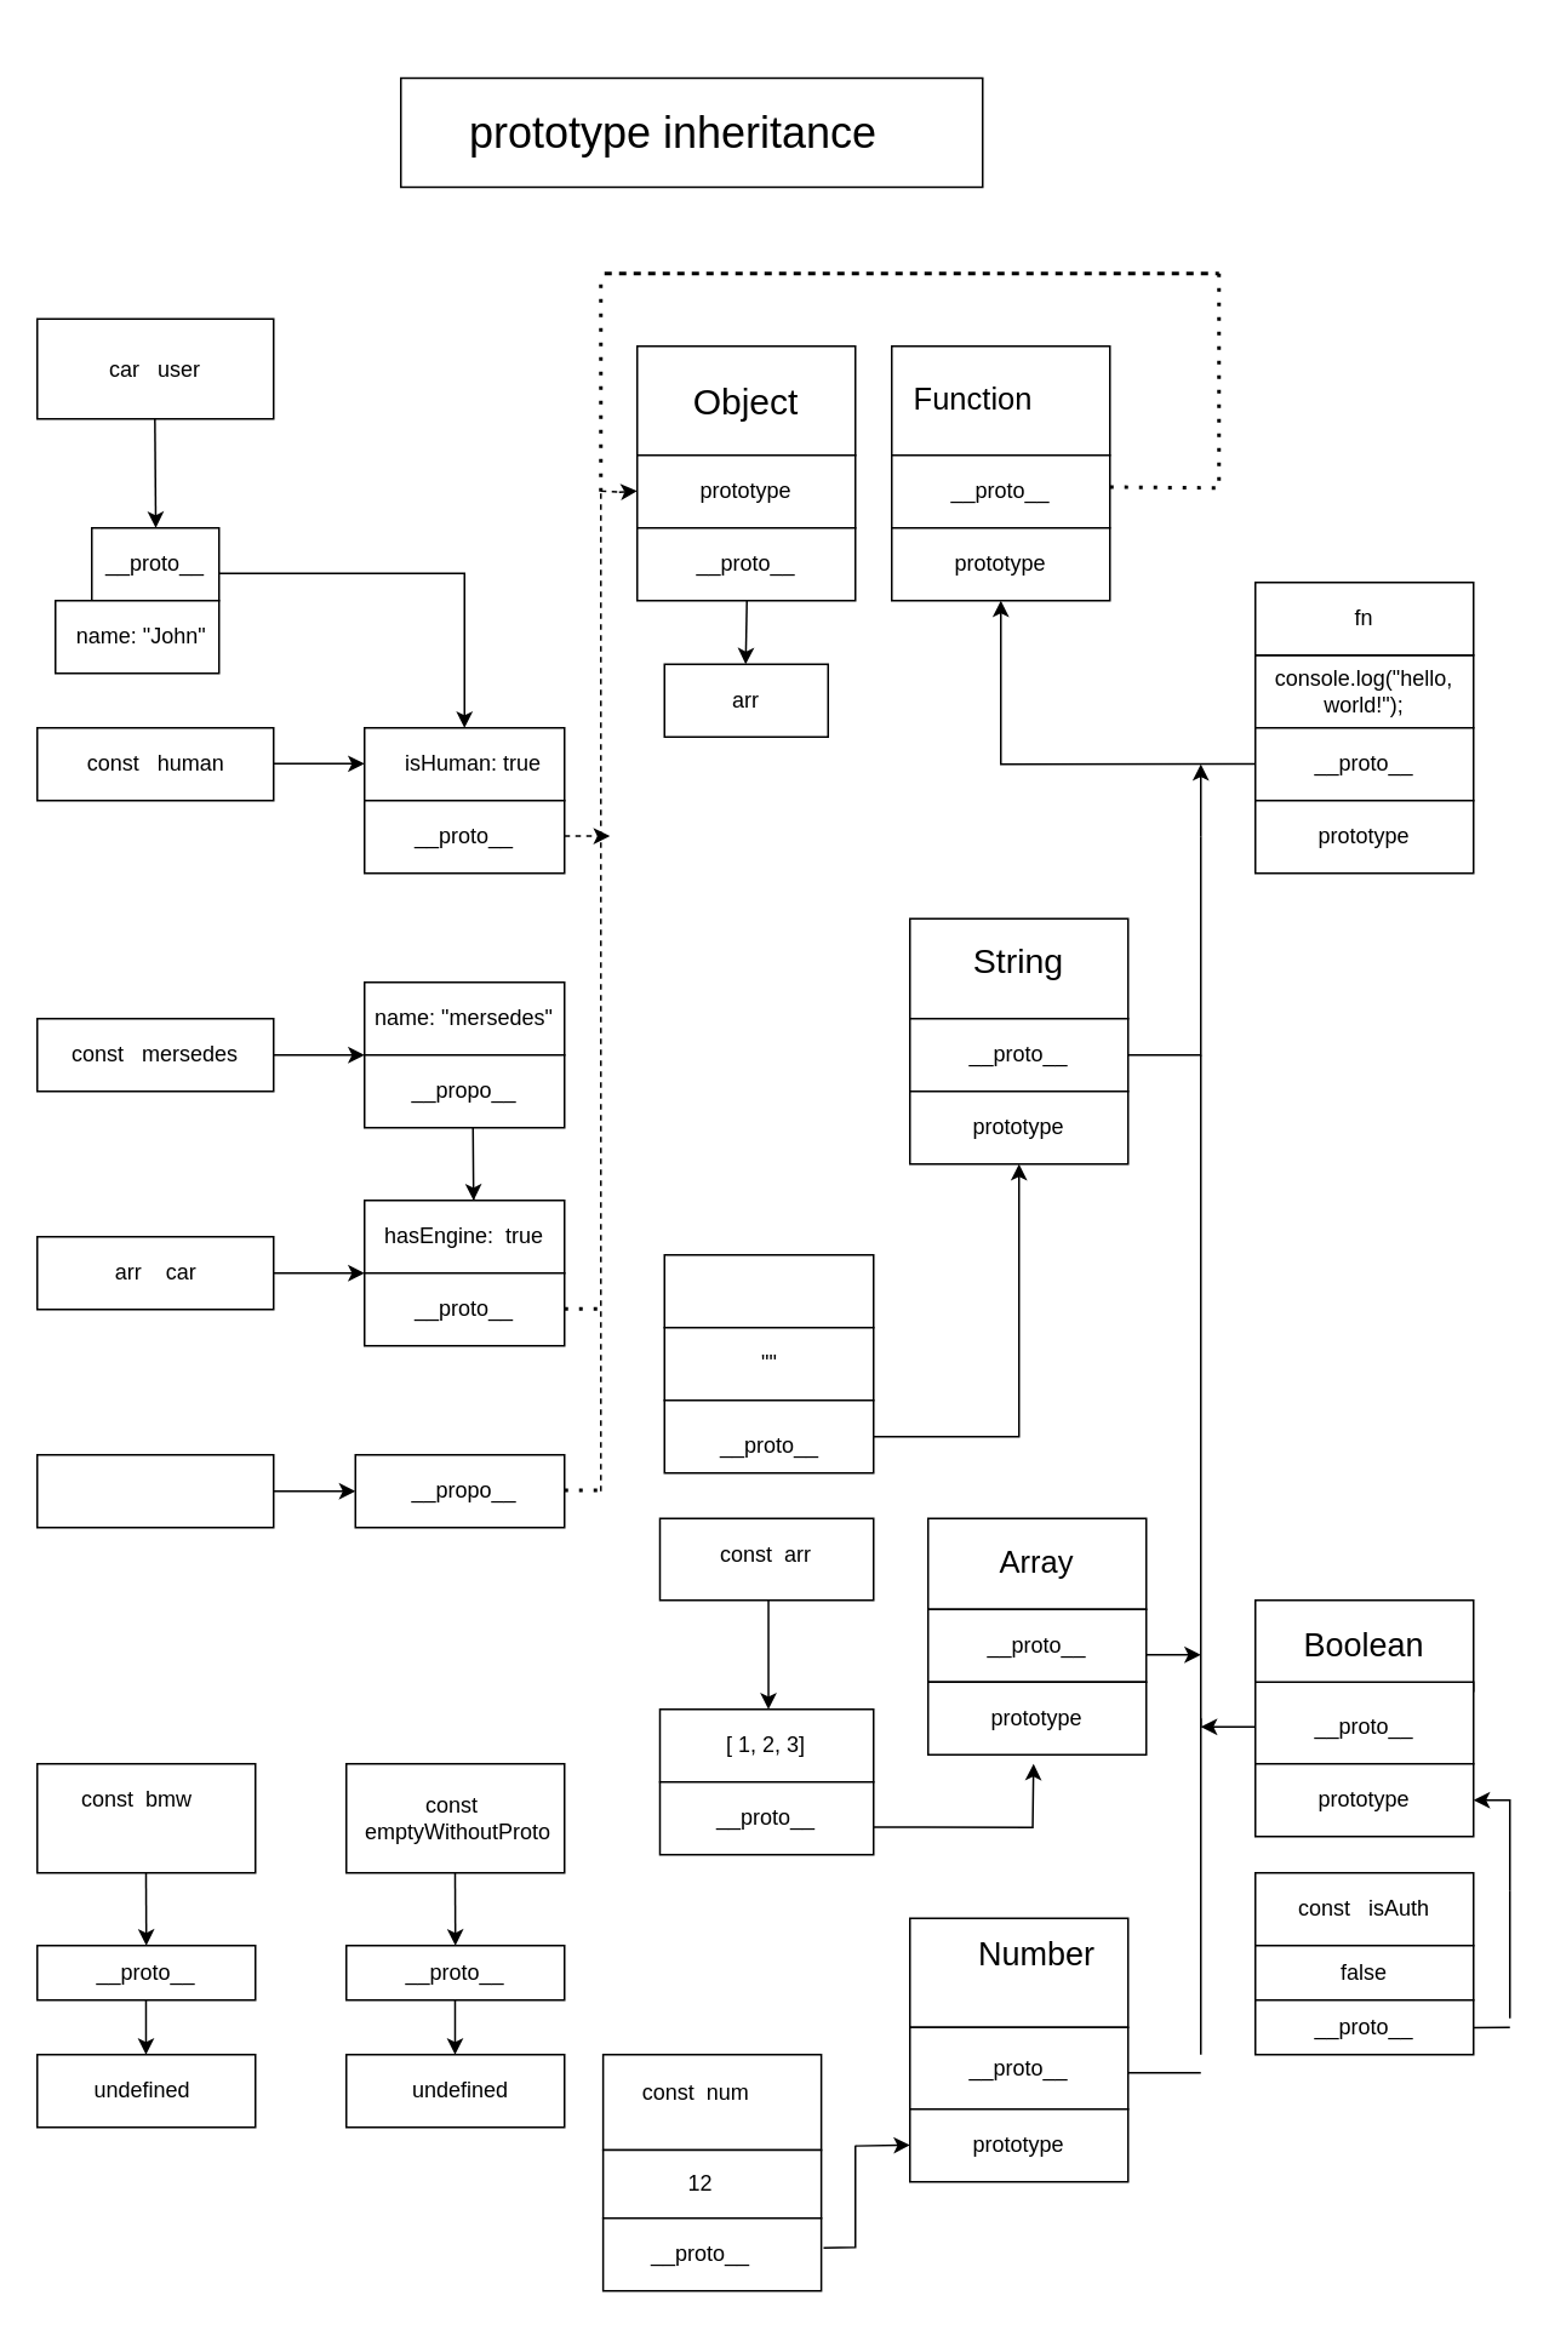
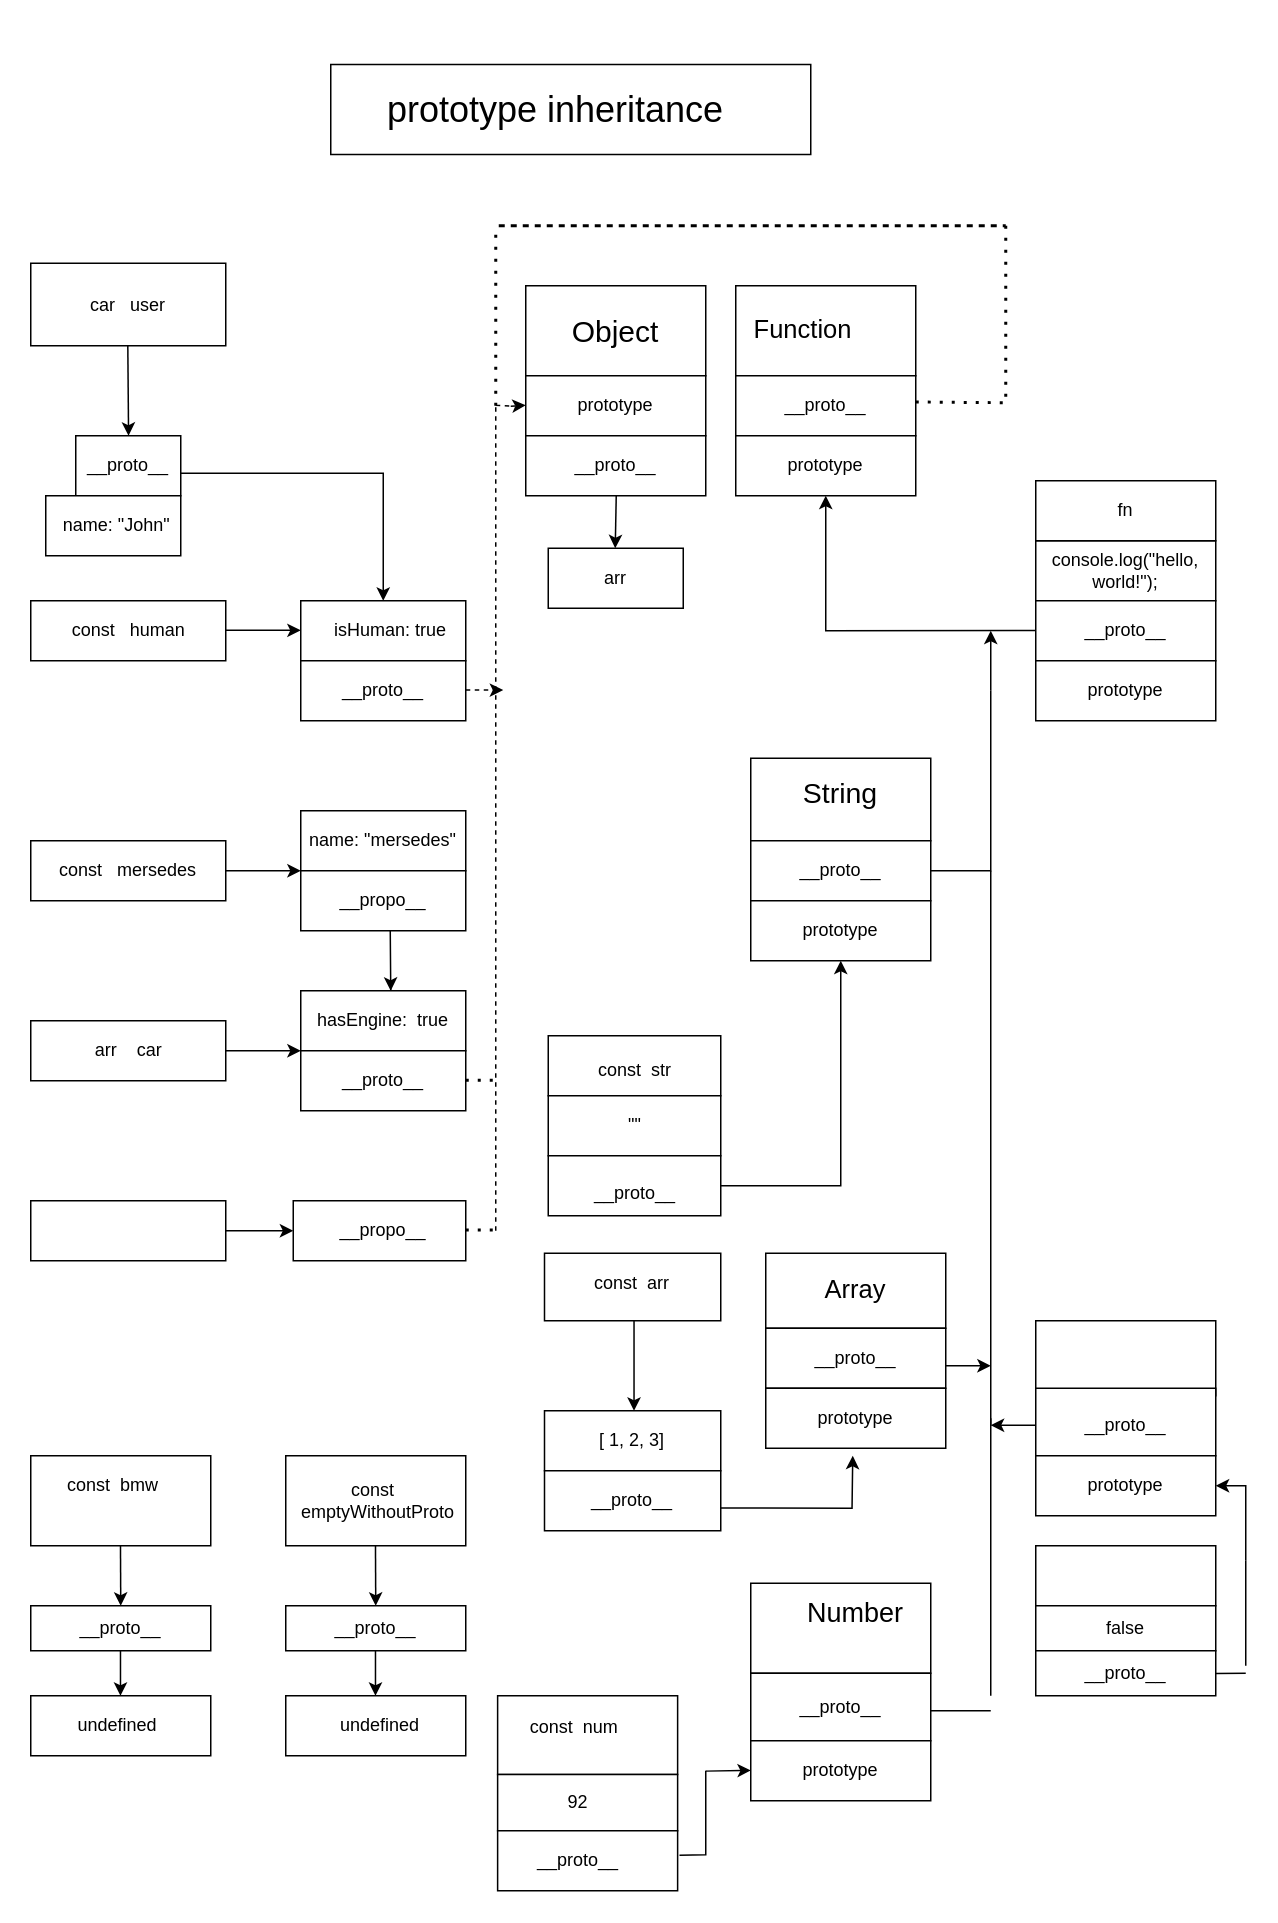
+ <mxCell id="82" value="const&amp;nbsp; str" style="text;html=1;strokeColor=none;fillColor=none;align=center;verticalAlign=middle;whiteSpace=wrap;rounded=0;" vertex="1" parent="1"><mxGeometry x="392.5" y="695" width="60" height="35" as="geometry" /></mxCell>
- <mxCell id="103" value="&lt;font style=&quot;font-size: 18px;&quot;&gt;Boolean&lt;/font&gt;" style="text;html=1;strokeColor=none;fillColor=none;align=center;verticalAlign=middle;whiteSpace=wrap;rounded=0;" vertex="1" parent="1"><mxGeometry x="720" y="890" width="60" height="30" as="geometry" /></mxCell>
- <mxCell id="110" value="const&amp;nbsp; &amp;nbsp;isAuth" style="text;html=1;strokeColor=none;fillColor=none;align=center;verticalAlign=middle;whiteSpace=wrap;rounded=0;" vertex="1" parent="1"><mxGeometry x="700" y="1035" width="100" height="30" as="geometry" /></mxCell>
- <mxCell id="130" value="12" style="text;html=1;strokeColor=none;fillColor=none;align=center;verticalAlign=middle;whiteSpace=wrap;rounded=0;" vertex="1" parent="1"><mxGeometry x="355" y="1186.25" width="60" height="30" as="geometry" /></mxCell>
+ <mxCell id="130" value="92" style="text;html=1;strokeColor=none;fillColor=none;align=center;verticalAlign=middle;whiteSpace=wrap;rounded=0;" vertex="1" parent="1"><mxGeometry x="355" y="1186.25" width="60" height="30" as="geometry" /></mxCell>
